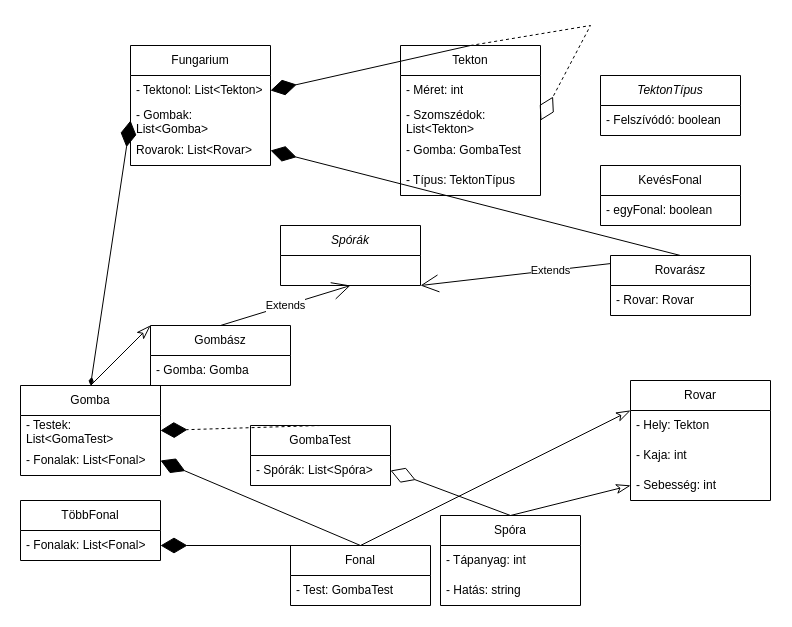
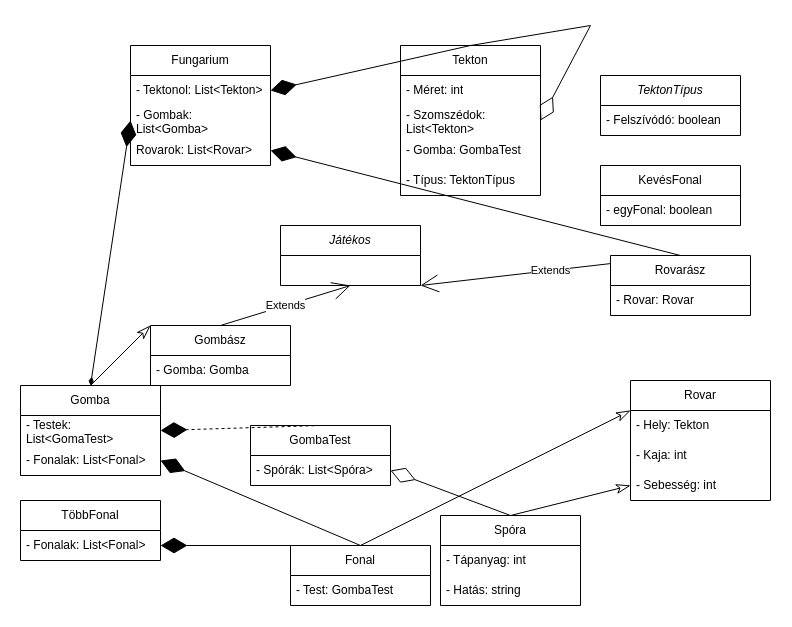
- <mxCell id="21" value="" style="endArrow=diamondThin;endFill=0;endSize=24;html=1;rounded=0;entryX=1;entryY=0.5;entryDx=0;entryDy=0;exitX=0.5;exitY=0;exitDx=0;exitDy=0;dashed=1;" parent="16" source="16" target="18" edge="1"><mxGeometry width="160" relative="1" as="geometry"><mxPoint y="200" as="sourcePoint" /><mxPoint x="-30" y="95" as="targetPoint" /><Array as="points"><mxPoint x="190" y="-20" /></Array></mxGeometry></mxCell>
+ <mxCell id="21" value="" style="endArrow=diamondThin;endFill=0;endSize=24;html=1;rounded=0;entryX=1;entryY=0.5;entryDx=0;entryDy=0;exitX=0.5;exitY=0;exitDx=0;exitDy=0;" parent="16" source="16" target="18" edge="1"><mxGeometry width="160" relative="1" as="geometry"><mxPoint y="200" as="sourcePoint" /><mxPoint x="-30" y="95" as="targetPoint" /><Array as="points"><mxPoint x="190" y="-20" /></Array></mxGeometry></mxCell>
- <mxCell id="39" value="&lt;i&gt;Spórák&lt;/i&gt;" style="swimlane;fontStyle=0;childLayout=stackLayout;horizontal=1;startSize=30;horizontalStack=0;resizeParent=1;resizeParentMax=0;resizeLast=0;collapsible=1;marginBottom=0;whiteSpace=wrap;html=1;" parent="1" vertex="1"><mxGeometry x="280" y="200" width="140" height="60" as="geometry" /></mxCell>
+ <mxCell id="39" value="&lt;i&gt;Játékos&lt;/i&gt;" style="swimlane;fontStyle=0;childLayout=stackLayout;horizontal=1;startSize=30;horizontalStack=0;resizeParent=1;resizeParentMax=0;resizeLast=0;collapsible=1;marginBottom=0;whiteSpace=wrap;html=1;" parent="1" vertex="1"><mxGeometry x="280" y="200" width="140" height="60" as="geometry" /></mxCell>
